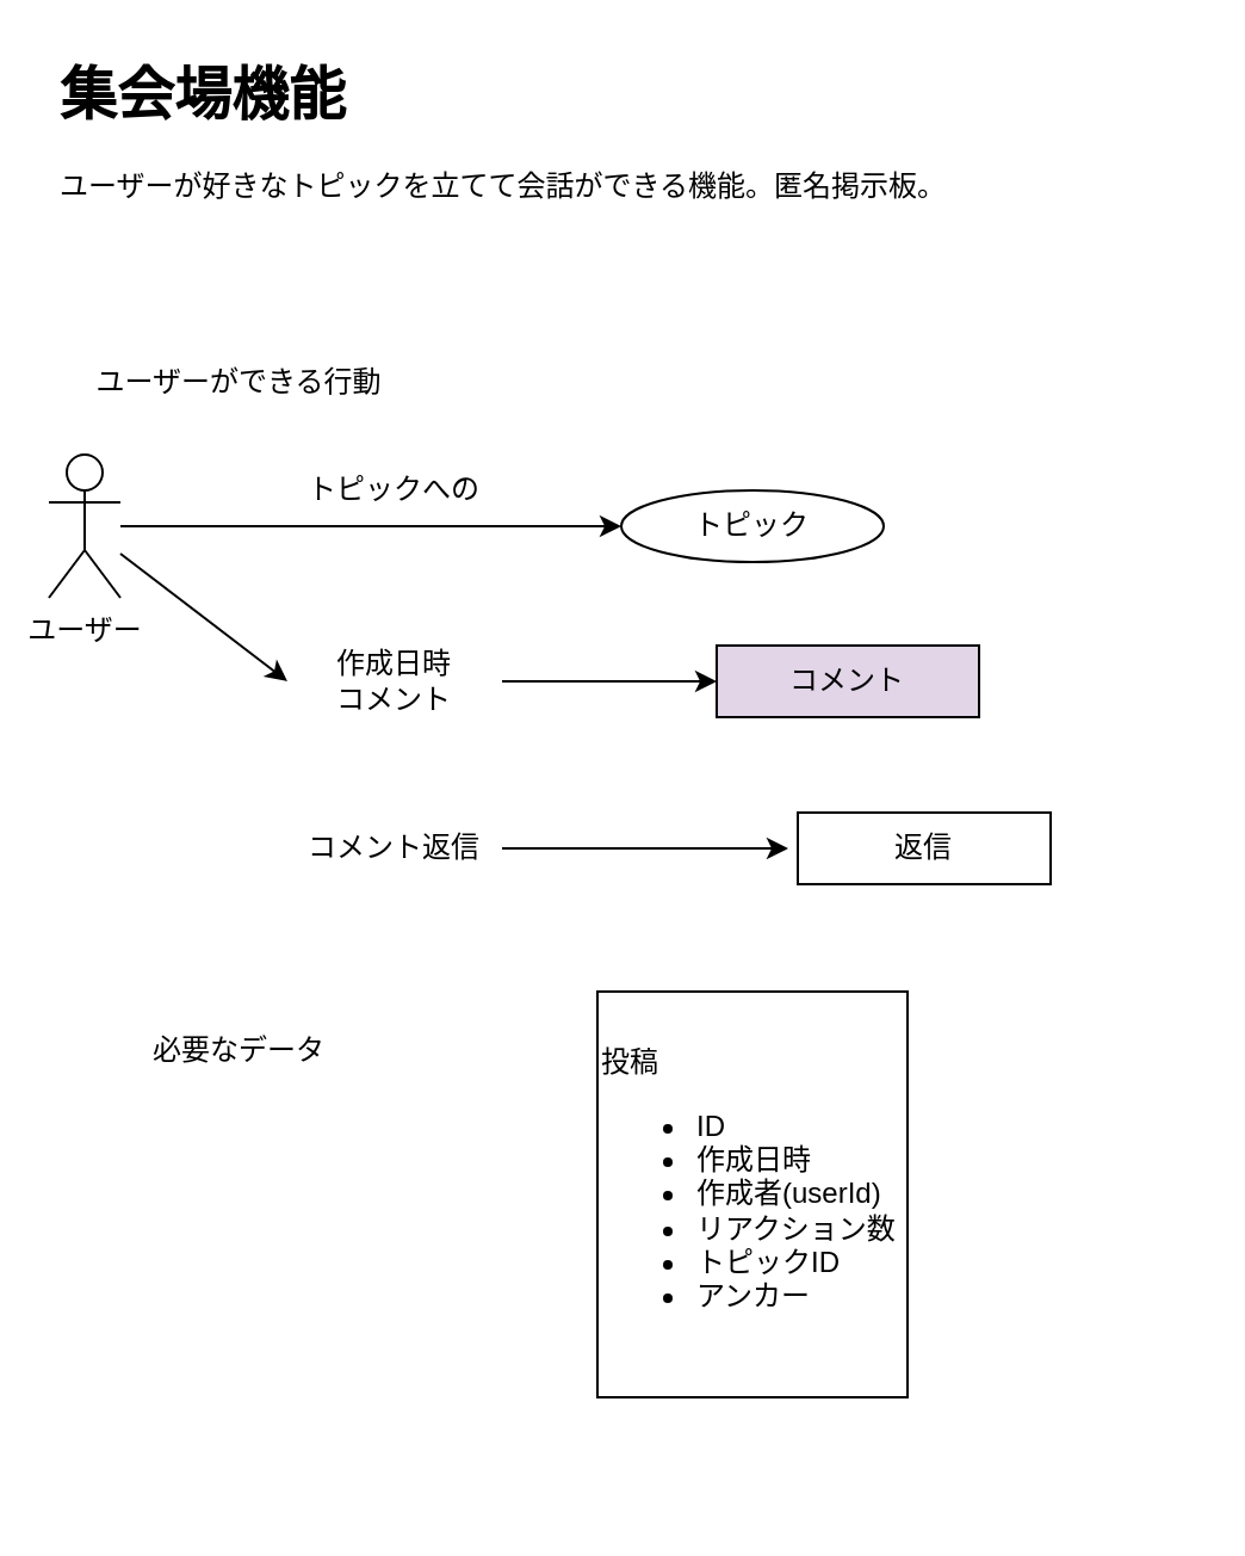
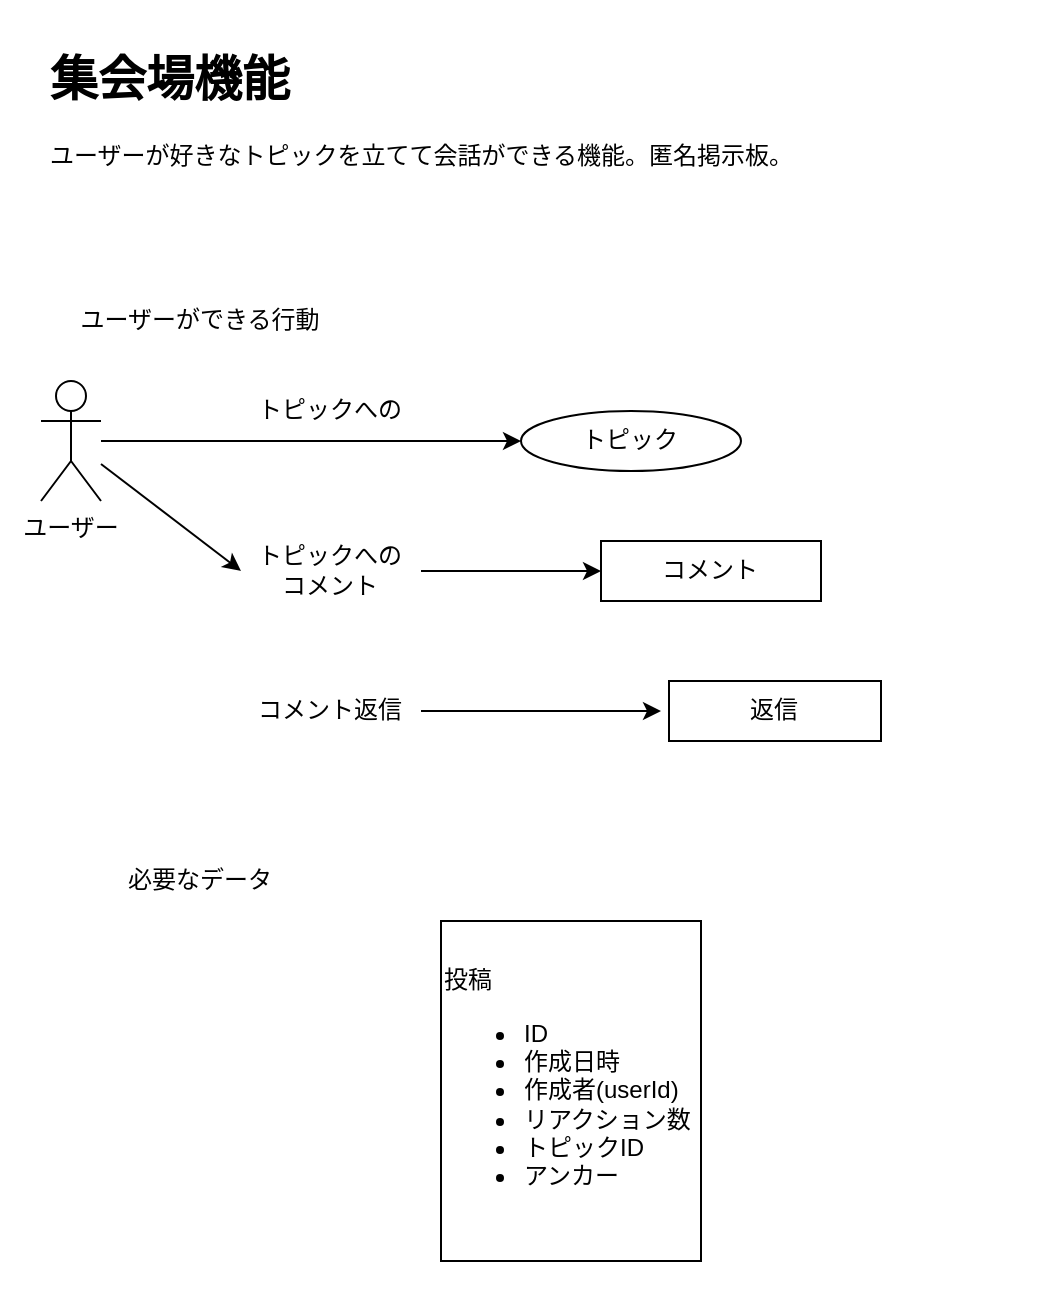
- <mxCell id="10" value="作成日時&lt;br&gt;コメント" style="text;html=1;strokeColor=none;fillColor=none;align=center;verticalAlign=middle;whiteSpace=wrap;rounded=0;" vertex="1" parent="1"><mxGeometry x="120" y="270" width="90" height="30" as="geometry" /></mxCell>
+ <mxCell id="10" value="トピックへの&lt;br&gt;コメント" style="text;html=1;strokeColor=none;fillColor=none;align=center;verticalAlign=middle;whiteSpace=wrap;rounded=0;" vertex="1" parent="1"><mxGeometry x="120" y="270" width="90" height="30" as="geometry" /></mxCell>
- <mxCell id="11" value="コメント" style="rounded=0;whiteSpace=wrap;html=1;fillColor=#e1d5e7;" vertex="1" parent="1"><mxGeometry x="300" y="270" width="110" height="30" as="geometry" /></mxCell>
+ <mxCell id="11" value="コメント" style="rounded=0;whiteSpace=wrap;html=1;" vertex="1" parent="1"><mxGeometry x="300" y="270" width="110" height="30" as="geometry" /></mxCell>
- <mxCell id="16" value="投稿&lt;br&gt;&lt;div style=&quot;&quot;&gt;&lt;ul&gt;&lt;li&gt;ID&lt;/li&gt;&lt;li&gt;&lt;span style=&quot;background-color: initial;&quot;&gt;作成日時&lt;/span&gt;&lt;/li&gt;&lt;li&gt;&lt;span style=&quot;background-color: initial;&quot;&gt;作成者(userId)&lt;/span&gt;&lt;/li&gt;&lt;li&gt;リアクション数&lt;/li&gt;&lt;li&gt;&lt;span style=&quot;background-color: initial;&quot;&gt;トピックID&lt;/span&gt;&lt;/li&gt;&lt;li&gt;アンカー&lt;/li&gt;&lt;/ul&gt;&lt;/div&gt;" style="rounded=0;whiteSpace=wrap;html=1;align=left;" vertex="1" parent="1"><mxGeometry x="250" y="415" width="130" height="170" as="geometry" /></mxCell>
+ <mxCell id="16" value="投稿&lt;br&gt;&lt;div style=&quot;&quot;&gt;&lt;ul&gt;&lt;li&gt;ID&lt;/li&gt;&lt;li&gt;&lt;span style=&quot;background-color: initial;&quot;&gt;作成日時&lt;/span&gt;&lt;/li&gt;&lt;li&gt;&lt;span style=&quot;background-color: initial;&quot;&gt;作成者(userId)&lt;/span&gt;&lt;/li&gt;&lt;li&gt;リアクション数&lt;/li&gt;&lt;li&gt;&lt;span style=&quot;background-color: initial;&quot;&gt;トピックID&lt;/span&gt;&lt;/li&gt;&lt;li&gt;アンカー&lt;/li&gt;&lt;/ul&gt;&lt;/div&gt;" style="rounded=0;whiteSpace=wrap;html=1;align=left;" vertex="1" parent="1"><mxGeometry x="220" y="460" width="130" height="170" as="geometry" /></mxCell>
